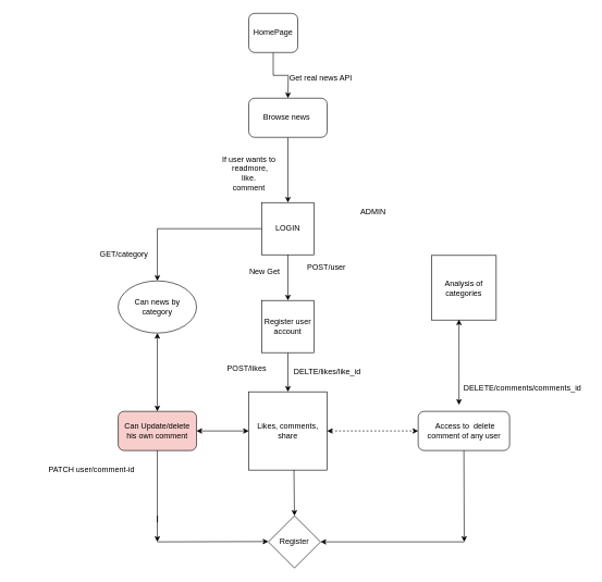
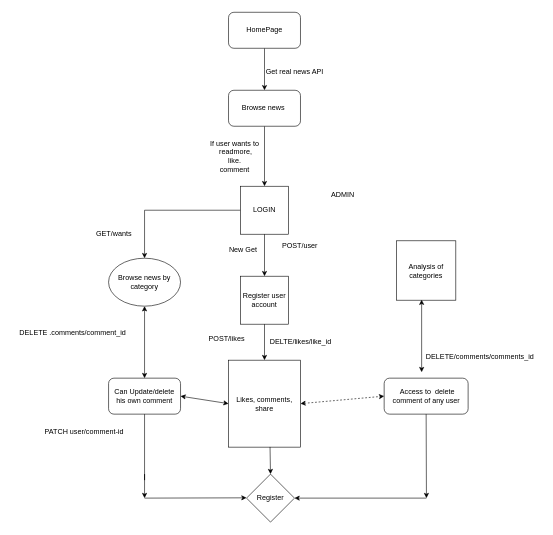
- <mxCell id="3" value="HomePage" style="rounded=1;whiteSpace=wrap;html=1;" vertex="1" parent="1"><mxGeometry x="380" y="20" width="75" height="60" as="geometry" /></mxCell>
+ <mxCell id="3" value="HomePage" style="rounded=1;whiteSpace=wrap;html=1;" vertex="1" parent="1"><mxGeometry x="380" y="20" width="120" height="60" as="geometry" /></mxCell>
- <mxCell id="14" value="If user wants to&lt;br&gt;&amp;nbsp;readmore,&lt;br&gt;like.&lt;br&gt;comment" style="text;html=1;align=center;verticalAlign=middle;resizable=0;points=[];autosize=1;strokeColor=none;fillColor=none;" vertex="1" parent="1"><mxGeometry x="330" y="230" width="100" height="70" as="geometry" /></mxCell>
+ <mxCell id="14" value="If user wants to&lt;br&gt;&amp;nbsp;readmore,&lt;br&gt;like.&lt;br&gt;comment" style="text;html=1;align=center;verticalAlign=middle;resizable=0;points=[];autosize=1;strokeColor=none;fillColor=none;" vertex="1" parent="1"><mxGeometry x="340" y="225" width="100" height="70" as="geometry" /></mxCell>
- <mxCell id="31" value="&amp;nbsp;GET/category" style="text;html=1;align=center;verticalAlign=middle;resizable=0;points=[];autosize=1;strokeColor=none;fillColor=none;" vertex="1" parent="1"><mxGeometry x="137" y="375" width="100" height="30" as="geometry" /></mxCell>
+ <mxCell id="31" value="&amp;nbsp;GET/wants" style="text;html=1;align=center;verticalAlign=middle;resizable=0;points=[];autosize=1;strokeColor=none;fillColor=none;" vertex="1" parent="1"><mxGeometry x="137" y="375" width="100" height="30" as="geometry" /></mxCell>
- <mxCell id="28" value="Analysis of categories" style="whiteSpace=wrap;html=1;aspect=fixed;" vertex="1" parent="1"><mxGeometry x="660" y="391" width="99" height="99" as="geometry" /></mxCell>
+ <mxCell id="28" value="Analysis of categories" style="whiteSpace=wrap;html=1;aspect=fixed;" vertex="1" parent="1"><mxGeometry x="660" y="401" width="99" height="99" as="geometry" /></mxCell>
- <mxCell id="24" value="Can news by category" style="ellipse;whiteSpace=wrap;html=1;" vertex="1" parent="1"><mxGeometry x="180" y="430" width="120" height="80" as="geometry" /></mxCell>
+ <mxCell id="24" value="Browse news by category" style="ellipse;whiteSpace=wrap;html=1;" vertex="1" parent="1"><mxGeometry x="180" y="430" width="120" height="80" as="geometry" /></mxCell>
+ <mxCell id="33" value="DELETE .comments/comment_id" style="text;html=1;align=center;verticalAlign=middle;resizable=0;points=[];autosize=1;strokeColor=none;fillColor=none;" vertex="1" parent="1"><mxGeometry x="20" y="540" width="200" height="30" as="geometry" /></mxCell>
- <mxCell id="12" value="Can Update/delete his own comment" style="rounded=1;whiteSpace=wrap;html=1;fillColor=#f8cecc;" vertex="1" parent="1"><mxGeometry x="180" y="630" width="120" height="60" as="geometry" /></mxCell>
+ <mxCell id="12" value="Can Update/delete his own comment" style="rounded=1;whiteSpace=wrap;html=1;" vertex="1" parent="1"><mxGeometry x="180" y="630" width="120" height="60" as="geometry" /></mxCell>
- <mxCell id="9" value="Likes, comments,&lt;br&gt;share" style="whiteSpace=wrap;html=1;aspect=fixed;" vertex="1" parent="1"><mxGeometry x="380" y="600" width="120" height="120" as="geometry" /></mxCell>
+ <mxCell id="9" value="Likes, comments,&lt;br&gt;share" style="whiteSpace=wrap;html=1;aspect=fixed;" vertex="1" parent="1"><mxGeometry x="380" y="600" width="120" height="145" as="geometry" /></mxCell>
